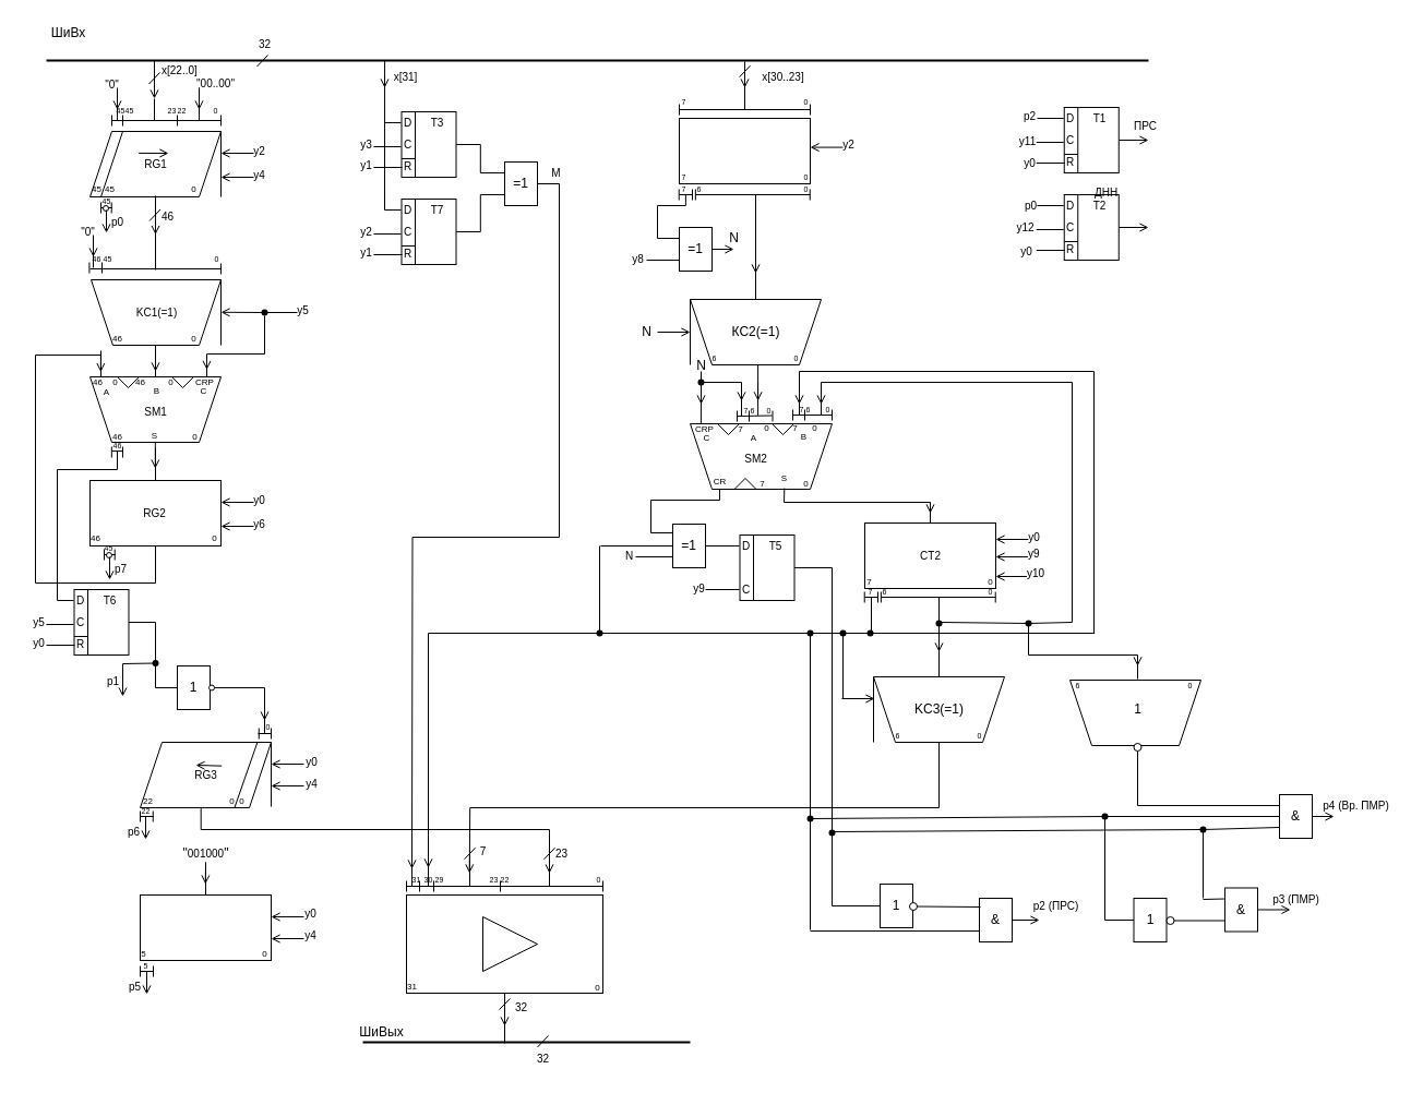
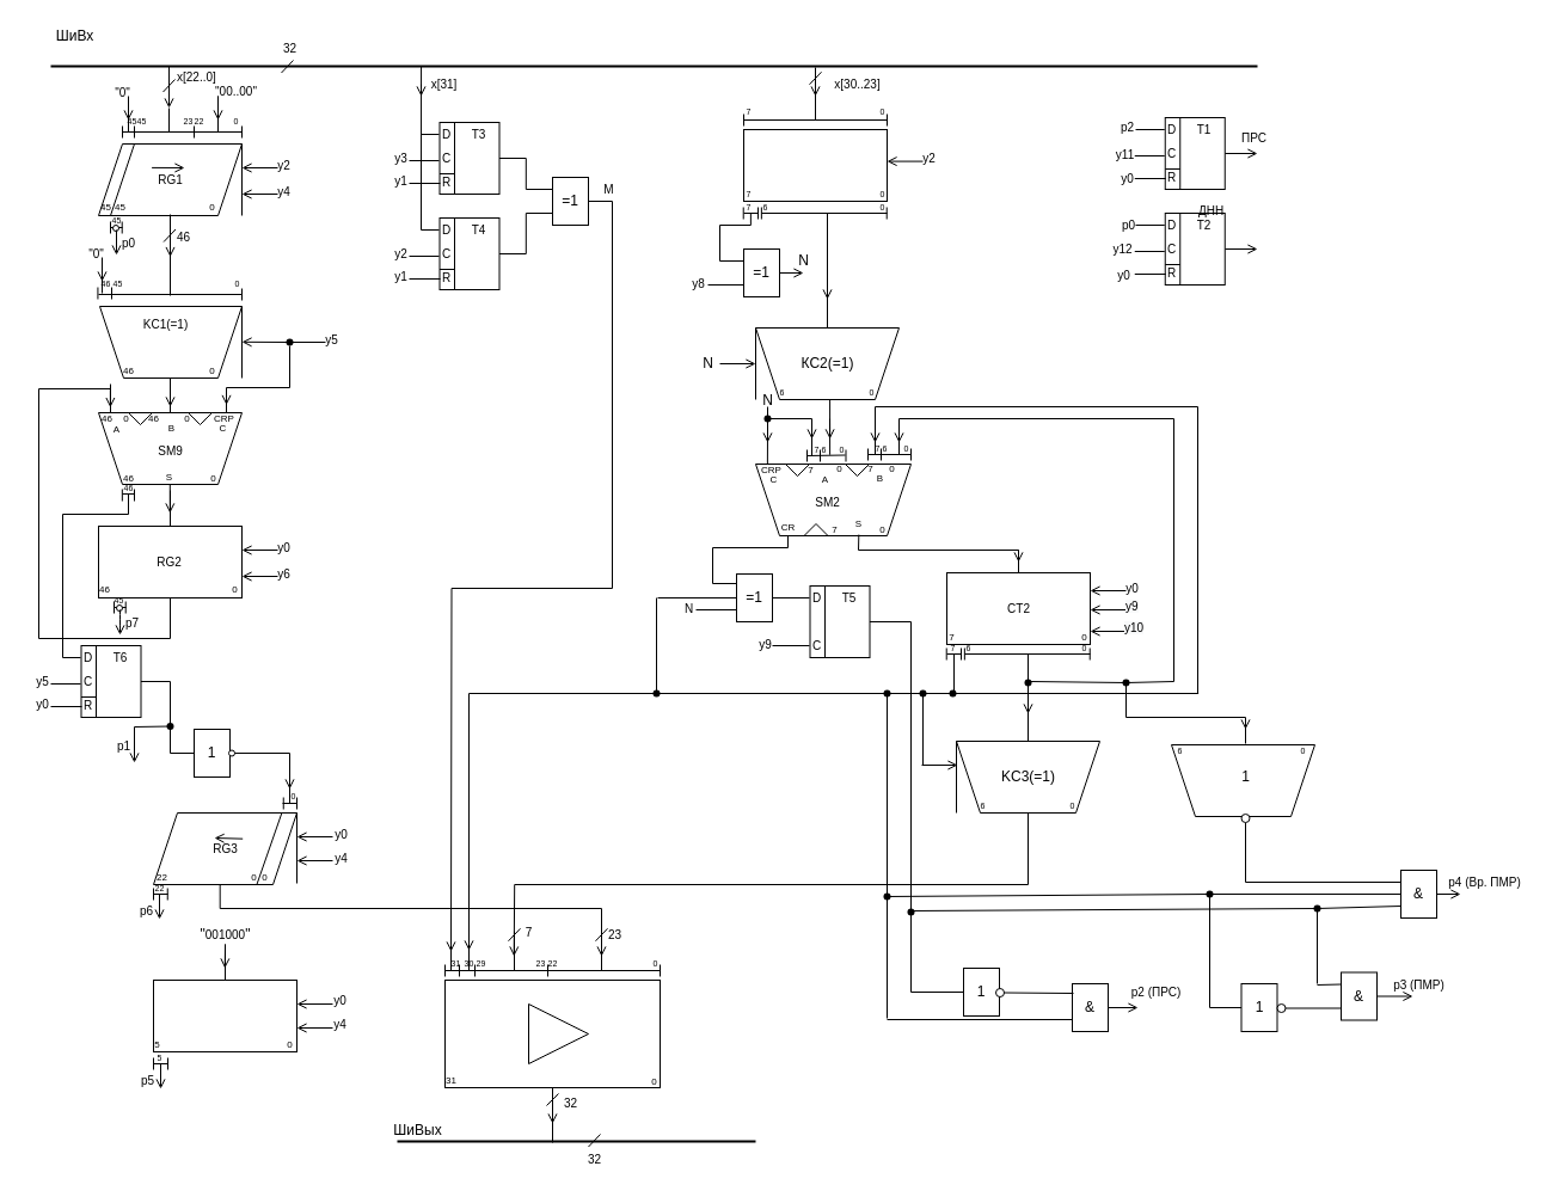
- <mxCell id="204" value="&lt;font style=&quot;font-size: 10px&quot;&gt;T7&lt;/font&gt;" style="text;html=1;align=center;verticalAlign=middle;resizable=0;points=[];autosize=1;strokeColor=none;" vertex="1" parent="1"><mxGeometry x="385" y="182" width="30" height="20" as="geometry" /></mxCell>
+ <mxCell id="204" value="&lt;font style=&quot;font-size: 10px&quot;&gt;T4&lt;/font&gt;" style="text;html=1;align=center;verticalAlign=middle;resizable=0;points=[];autosize=1;strokeColor=none;" vertex="1" parent="1"><mxGeometry x="385" y="182" width="30" height="20" as="geometry" /></mxCell>
- <mxCell id="58" value="&lt;span style=&quot;font-size: 10px&quot;&gt;KC1(=1)&lt;/span&gt;" style="text;html=1;align=center;verticalAlign=middle;resizable=0;points=[];autosize=1;strokeColor=none;" vertex="1" parent="1"><mxGeometry x="117.5" y="276" width="50" height="20" as="geometry" /></mxCell>
+ <mxCell id="58" value="&lt;span style=&quot;font-size: 10px&quot;&gt;KC1(=1)&lt;/span&gt;" style="text;html=1;align=center;verticalAlign=middle;resizable=0;points=[];autosize=1;strokeColor=none;" vertex="1" parent="1"><mxGeometry x="112.5" y="261" width="50" height="20" as="geometry" /></mxCell>
- <mxCell id="81" value="&lt;span style=&quot;font-size: 10px&quot;&gt;SM1&lt;/span&gt;" style="text;html=1;align=center;verticalAlign=middle;resizable=0;points=[];autosize=1;strokeColor=none;" vertex="1" parent="1"><mxGeometry x="122" y="367" width="40" height="20" as="geometry" /></mxCell>
+ <mxCell id="81" value="&lt;span style=&quot;font-size: 10px&quot;&gt;SM9&lt;/span&gt;" style="text;html=1;align=center;verticalAlign=middle;resizable=0;points=[];autosize=1;strokeColor=none;" vertex="1" parent="1"><mxGeometry x="122" y="367" width="40" height="20" as="geometry" /></mxCell>
